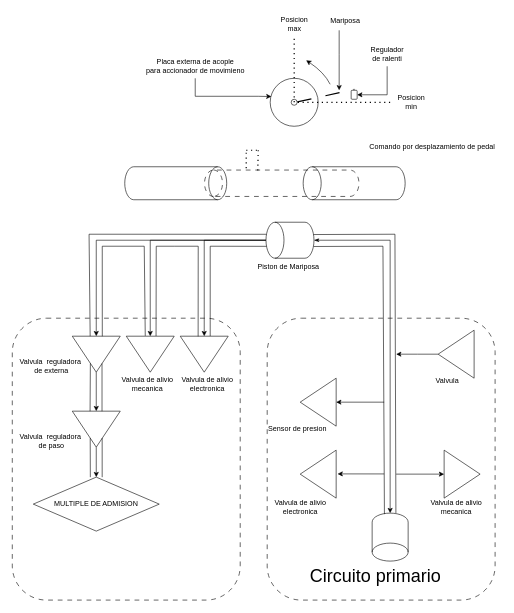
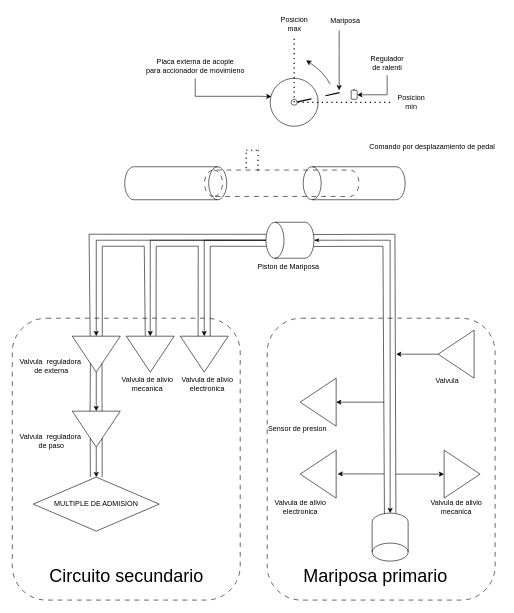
- <mxCell id="17" value="Regulador&lt;br&gt;de ralenti" style="text;html=1;align=center;verticalAlign=middle;resizable=0;points=[];autosize=1;strokeColor=none;fillColor=none;" vertex="1" parent="1"><mxGeometry x="605" y="70" width="80" height="40" as="geometry" /></mxCell>
+ <mxCell id="17" value="Regulador&lt;br&gt;de ralenti" style="text;html=1;align=center;verticalAlign=middle;resizable=0;points=[];autosize=1;strokeColor=none;fillColor=none;" vertex="1" parent="1"><mxGeometry x="605" y="85" width="80" height="40" as="geometry" /></mxCell>
+ <mxCell id="57" value="&lt;font style=&quot;font-size: 30px;&quot;&gt;Circuito secundario&lt;/font&gt;" style="text;html=1;align=center;verticalAlign=middle;resizable=0;points=[];autosize=1;strokeColor=none;fillColor=none;" vertex="1" parent="1"><mxGeometry x="70" y="935" width="280" height="50" as="geometry" /></mxCell>
- <mxCell id="58" value="&lt;font style=&quot;font-size: 30px;&quot;&gt;Circuito primario&lt;/font&gt;" style="text;html=1;align=center;verticalAlign=middle;resizable=0;points=[];autosize=1;strokeColor=none;fillColor=none;" vertex="1" parent="1"><mxGeometry x="505" y="935" width="240" height="50" as="geometry" /></mxCell>
+ <mxCell id="58" value="&lt;font style=&quot;font-size: 30px;&quot;&gt;Mariposa primario&lt;/font&gt;" style="text;html=1;align=center;verticalAlign=middle;resizable=0;points=[];autosize=1;strokeColor=none;fillColor=none;" vertex="1" parent="1"><mxGeometry x="505" y="935" width="240" height="50" as="geometry" /></mxCell>
